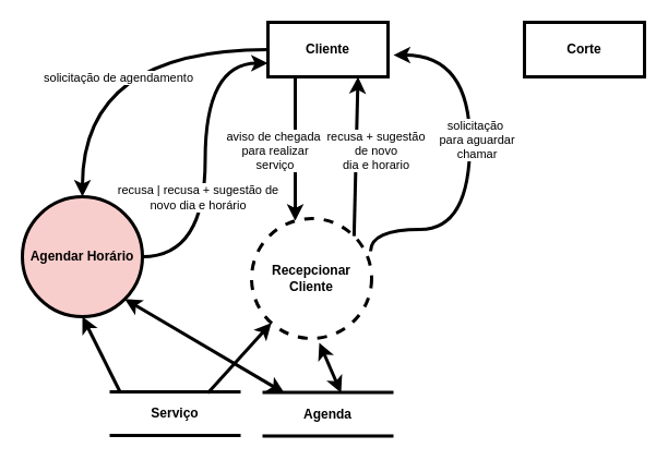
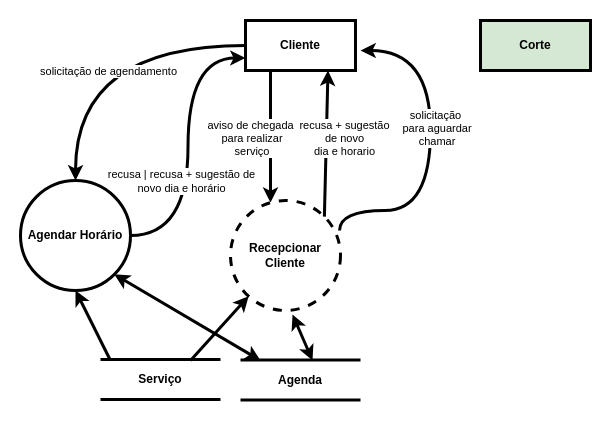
- <mxCell id="10" value="Corte" style="rounded=0;whiteSpace=wrap;html=1;strokeWidth=3;spacingTop=1;spacing=3;spacingBottom=1;fontStyle=1" parent="1" vertex="1"><mxGeometry x="480" y="20" width="110" height="50" as="geometry" /></mxCell>
+ <mxCell id="10" value="Corte" style="rounded=0;whiteSpace=wrap;html=1;strokeWidth=3;spacingTop=1;spacing=3;spacingBottom=1;fontStyle=1;fillColor=#d5e8d4;" parent="1" vertex="1"><mxGeometry x="480" y="20" width="110" height="50" as="geometry" /></mxCell>
- <mxCell id="8" value="Agendar Horário" style="ellipse;whiteSpace=wrap;html=1;aspect=fixed;fontStyle=1;strokeWidth=3;fillColor=#f8cecc;" parent="1" vertex="1"><mxGeometry x="20" y="180" width="110" height="110" as="geometry" /></mxCell>
+ <mxCell id="8" value="Agendar Horário" style="ellipse;whiteSpace=wrap;html=1;aspect=fixed;fontStyle=1;strokeWidth=3;" parent="1" vertex="1"><mxGeometry x="20" y="180" width="110" height="110" as="geometry" /></mxCell>
